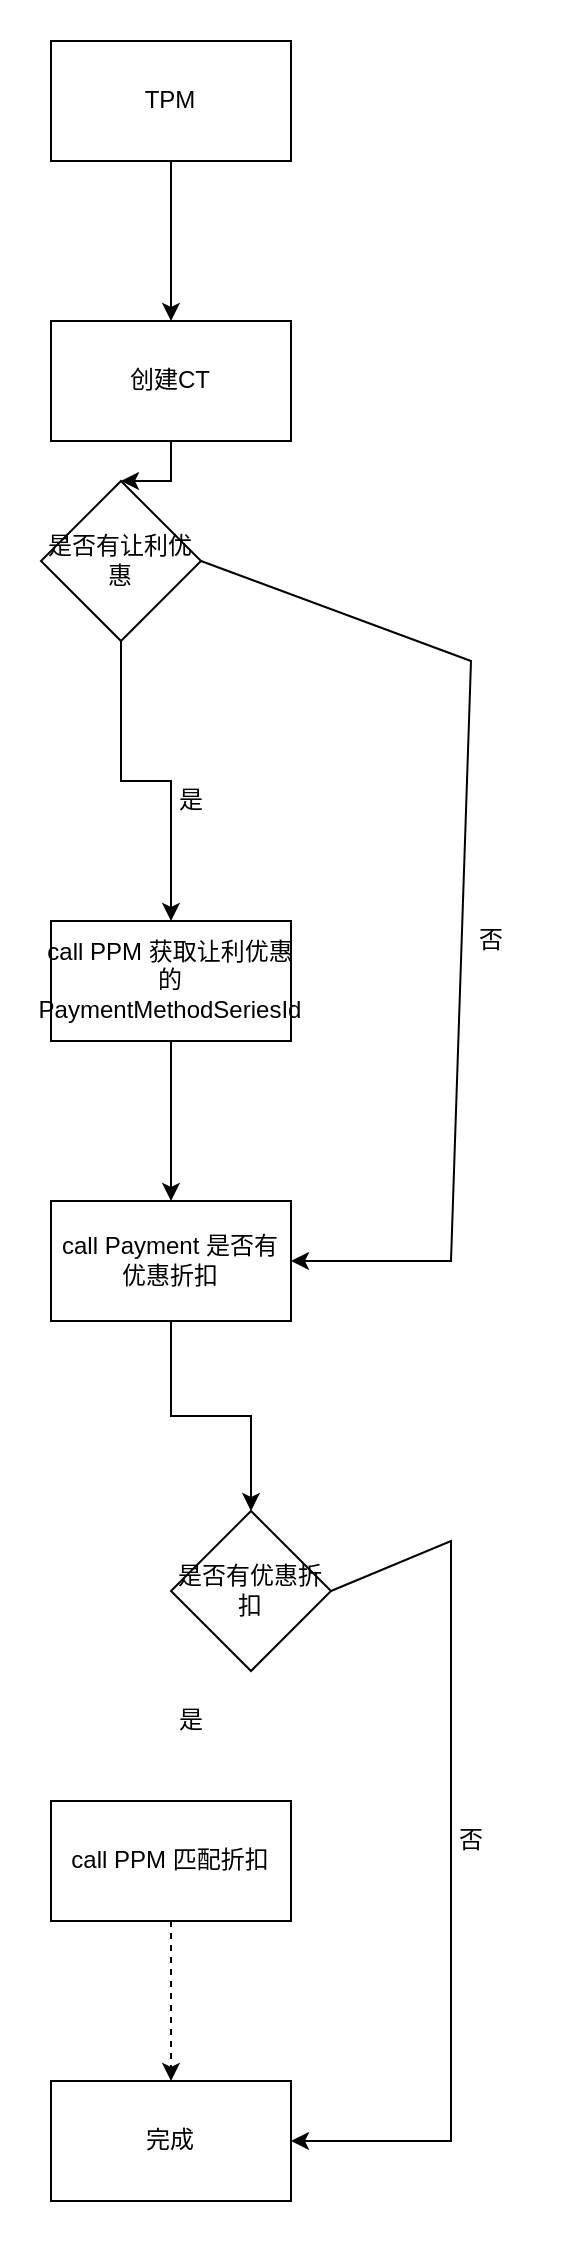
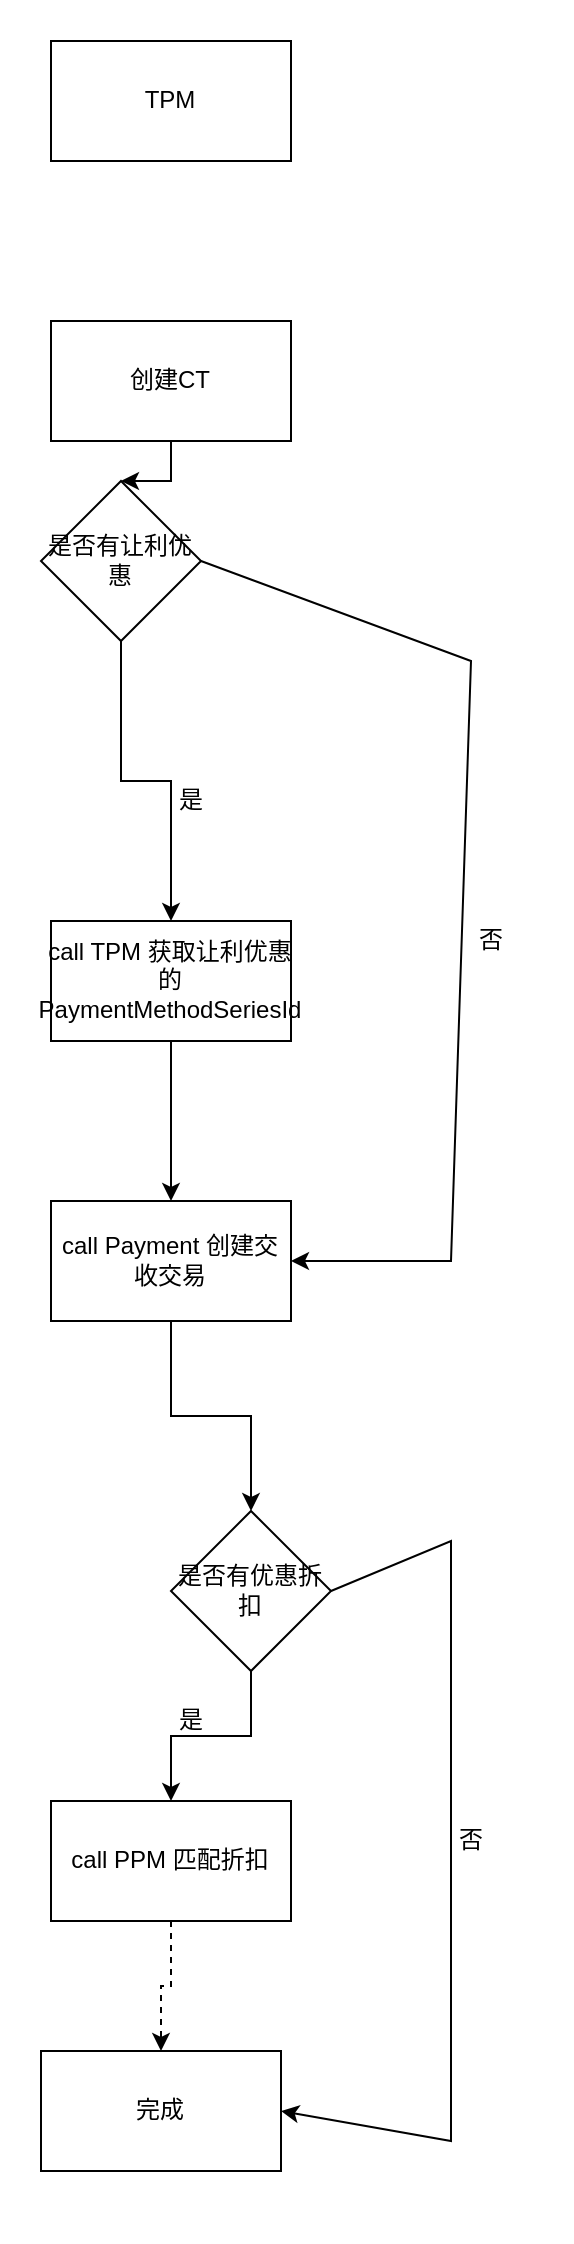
- <mxCell id="2" value="" style="edgeStyle=orthogonalEdgeStyle;rounded=0;orthogonalLoop=1;jettySize=auto;html=1;" edge="1" parent="1" source="3" target="5"><mxGeometry relative="1" as="geometry" /></mxCell>
- <mxCell id="9" value="call PPM 获取让利优惠的PaymentMethodSeriesId" style="rounded=0;whiteSpace=wrap;html=1;" vertex="1" parent="1"><mxGeometry x="25" y="460" width="120" height="60" as="geometry" /></mxCell>
+ <mxCell id="9" value="call TPM 获取让利优惠的PaymentMethodSeriesId" style="rounded=0;whiteSpace=wrap;html=1;" vertex="1" parent="1"><mxGeometry x="25" y="460" width="120" height="60" as="geometry" /></mxCell>
- <mxCell id="11" value="call Payment 是否有优惠折扣" style="rounded=0;whiteSpace=wrap;html=1;" vertex="1" parent="1"><mxGeometry x="25" y="600" width="120" height="60" as="geometry" /></mxCell>
+ <mxCell id="11" value="call Payment 创建交收交易" style="rounded=0;whiteSpace=wrap;html=1;" vertex="1" parent="1"><mxGeometry x="25" y="600" width="120" height="60" as="geometry" /></mxCell>
+ <mxCell id="15" value="" style="edgeStyle=orthogonalEdgeStyle;rounded=0;orthogonalLoop=1;jettySize=auto;html=1;" edge="1" parent="1" source="16" target="18"><mxGeometry relative="1" as="geometry" /></mxCell>
- <mxCell id="19" value="完成" style="whiteSpace=wrap;html=1;rounded=0;" vertex="1" parent="1"><mxGeometry x="25" y="1040" width="120" height="60" as="geometry" /></mxCell>
+ <mxCell id="19" value="完成" style="whiteSpace=wrap;html=1;rounded=0;" vertex="1" parent="1"><mxGeometry x="20" y="1025" width="120" height="60" as="geometry" /></mxCell>
